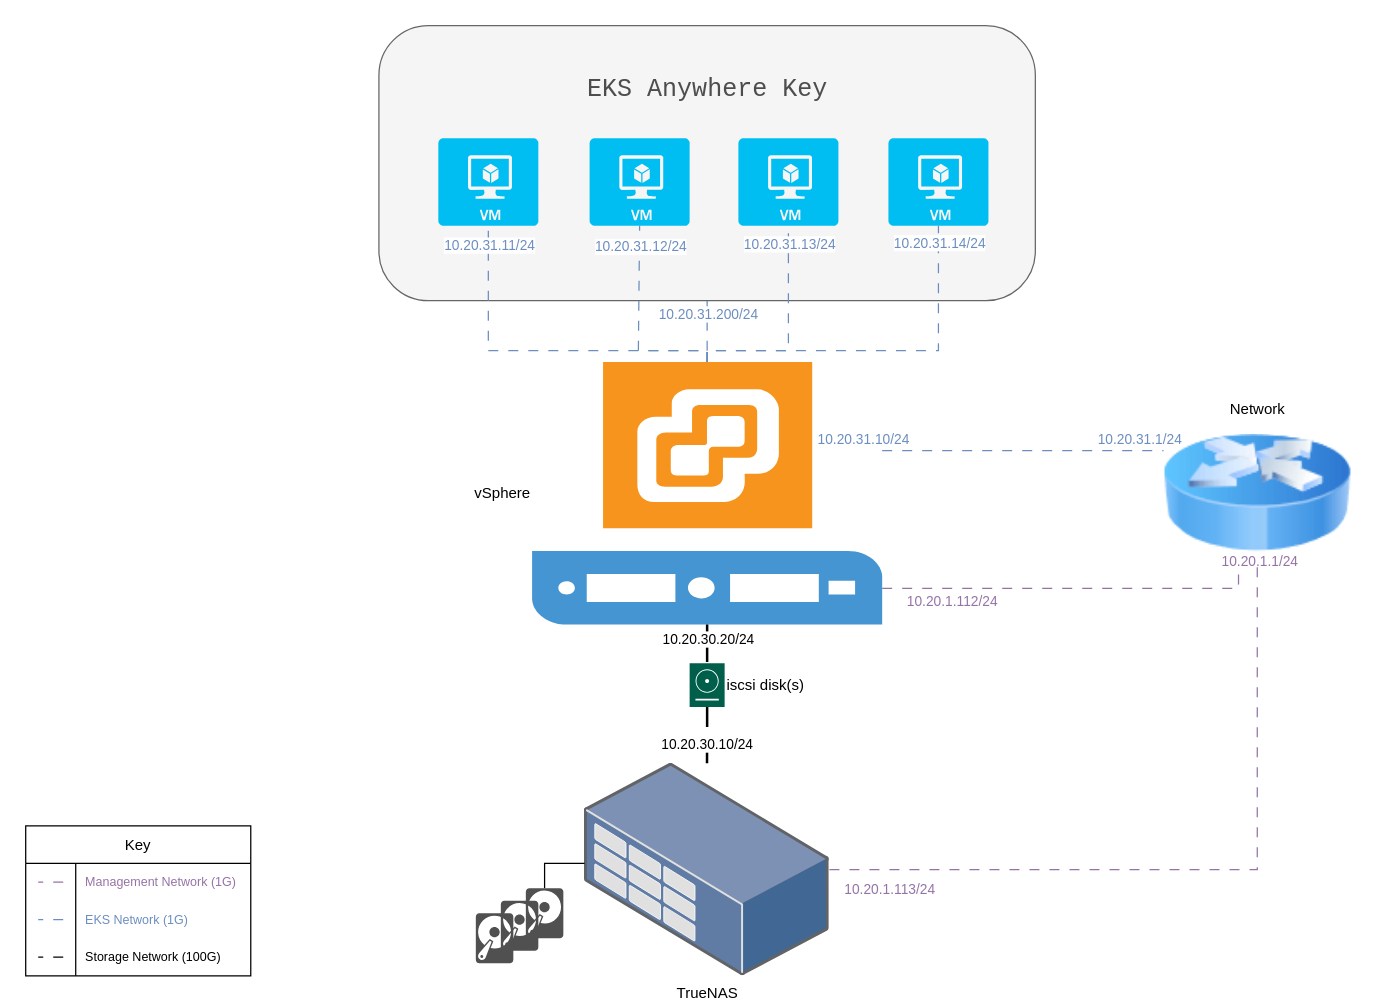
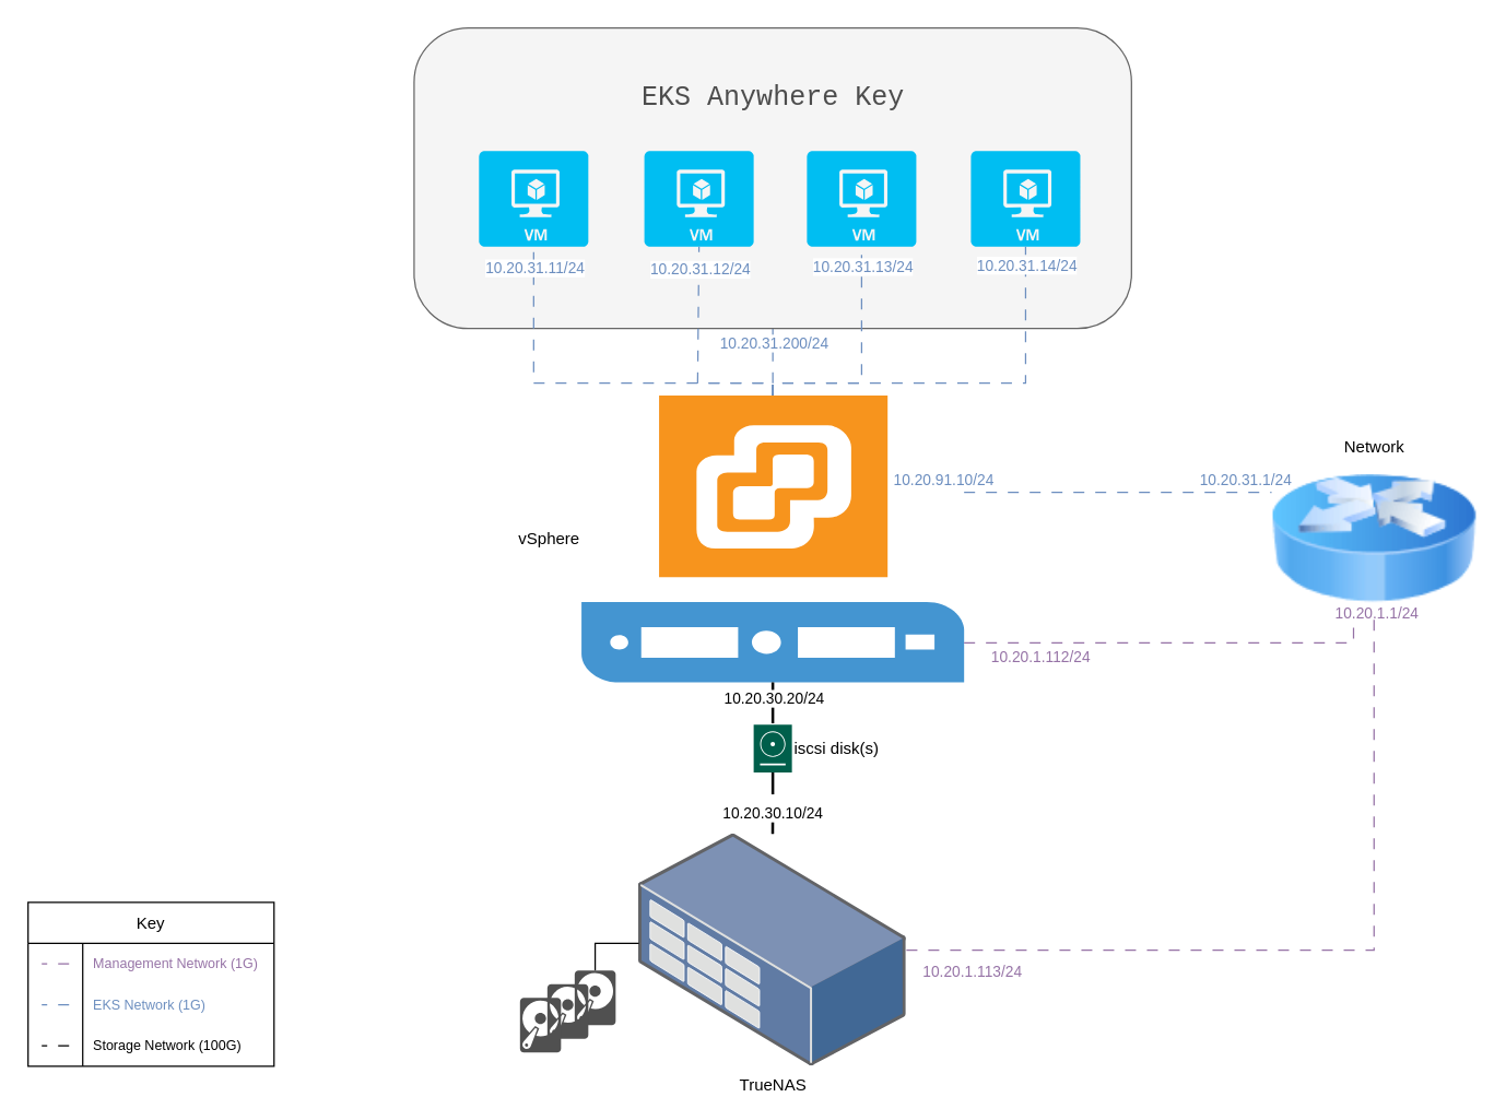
- <mxCell id="36" value="&lt;font color=&quot;#6c8ebf&quot;&gt;10.20.31.10/24&lt;/font&gt;" style="edgeLabel;html=1;align=center;verticalAlign=middle;resizable=0;points=[];" vertex="1" connectable="0" parent="1"><mxGeometry x="689.997" y="350.001" as="geometry" /></mxCell>
+ <mxCell id="36" value="&lt;font color=&quot;#6c8ebf&quot;&gt;10.20.91.10/24&lt;/font&gt;" style="edgeLabel;html=1;align=center;verticalAlign=middle;resizable=0;points=[];" vertex="1" connectable="0" parent="1"><mxGeometry x="689.997" y="350.001" as="geometry" /></mxCell>
